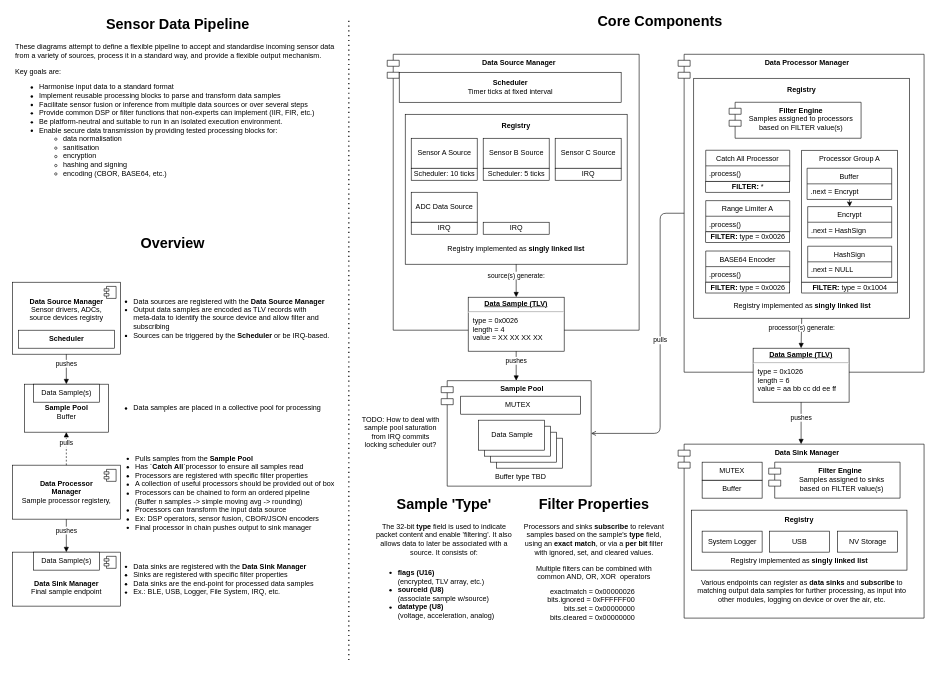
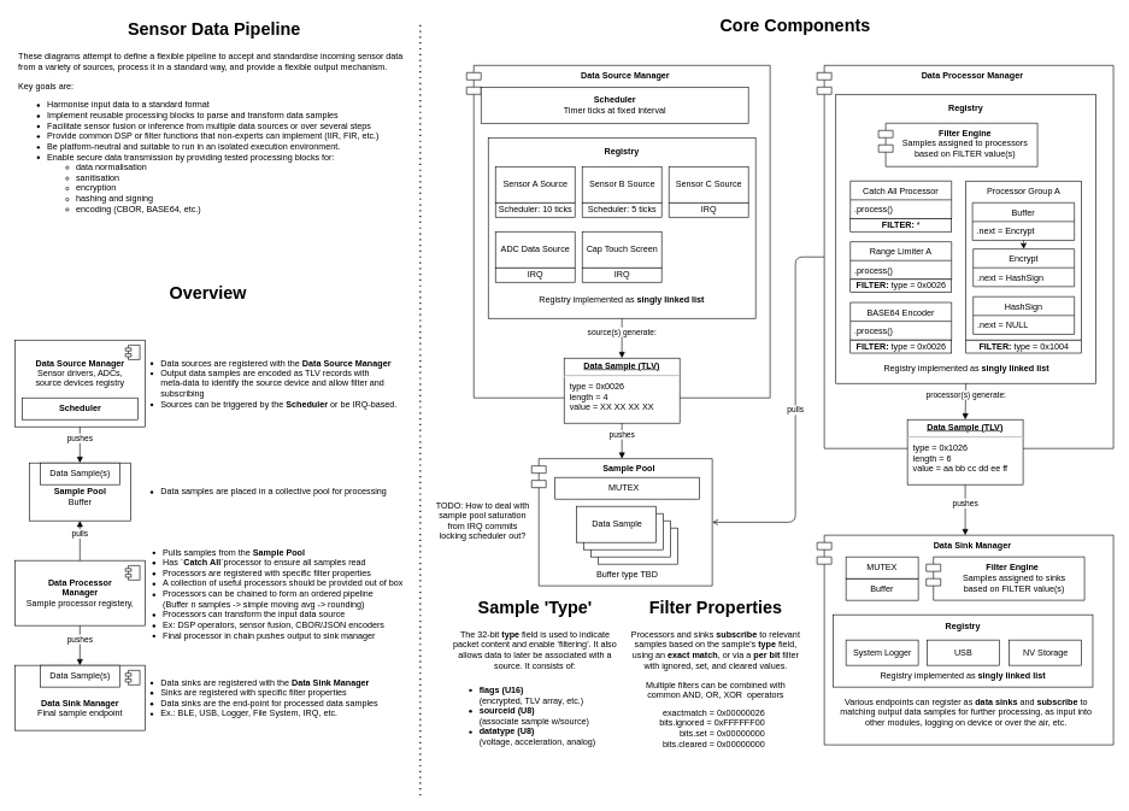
+ <mxCell id="27" value="Cap Touch Screen" style="html=1;align=center;" parent="1" vertex="1"><mxGeometry x="805" y="320" width="110" height="50" as="geometry" /></mxCell>
- <mxCell id="12" value="pulls" style="html=1;verticalAlign=bottom;endArrow=block;exitX=0.5;exitY=0;exitDx=0;exitDy=0;entryX=0.5;entryY=1;entryDx=0;entryDy=0;dashed=1;" parent="1" source="5" target="9" edge="1"><mxGeometry width="80" relative="1" as="geometry"><mxPoint x="730" y="960" as="sourcePoint" /><mxPoint x="810" y="960" as="targetPoint" /></mxGeometry></mxCell>
+ <mxCell id="12" value="pulls" style="html=1;verticalAlign=bottom;endArrow=block;exitX=0.5;exitY=0;exitDx=0;exitDy=0;entryX=0.5;entryY=1;entryDx=0;entryDy=0;" parent="1" source="5" target="9" edge="1"><mxGeometry width="80" relative="1" as="geometry"><mxPoint x="730" y="960" as="sourcePoint" /><mxPoint x="810" y="960" as="targetPoint" /></mxGeometry></mxCell>
